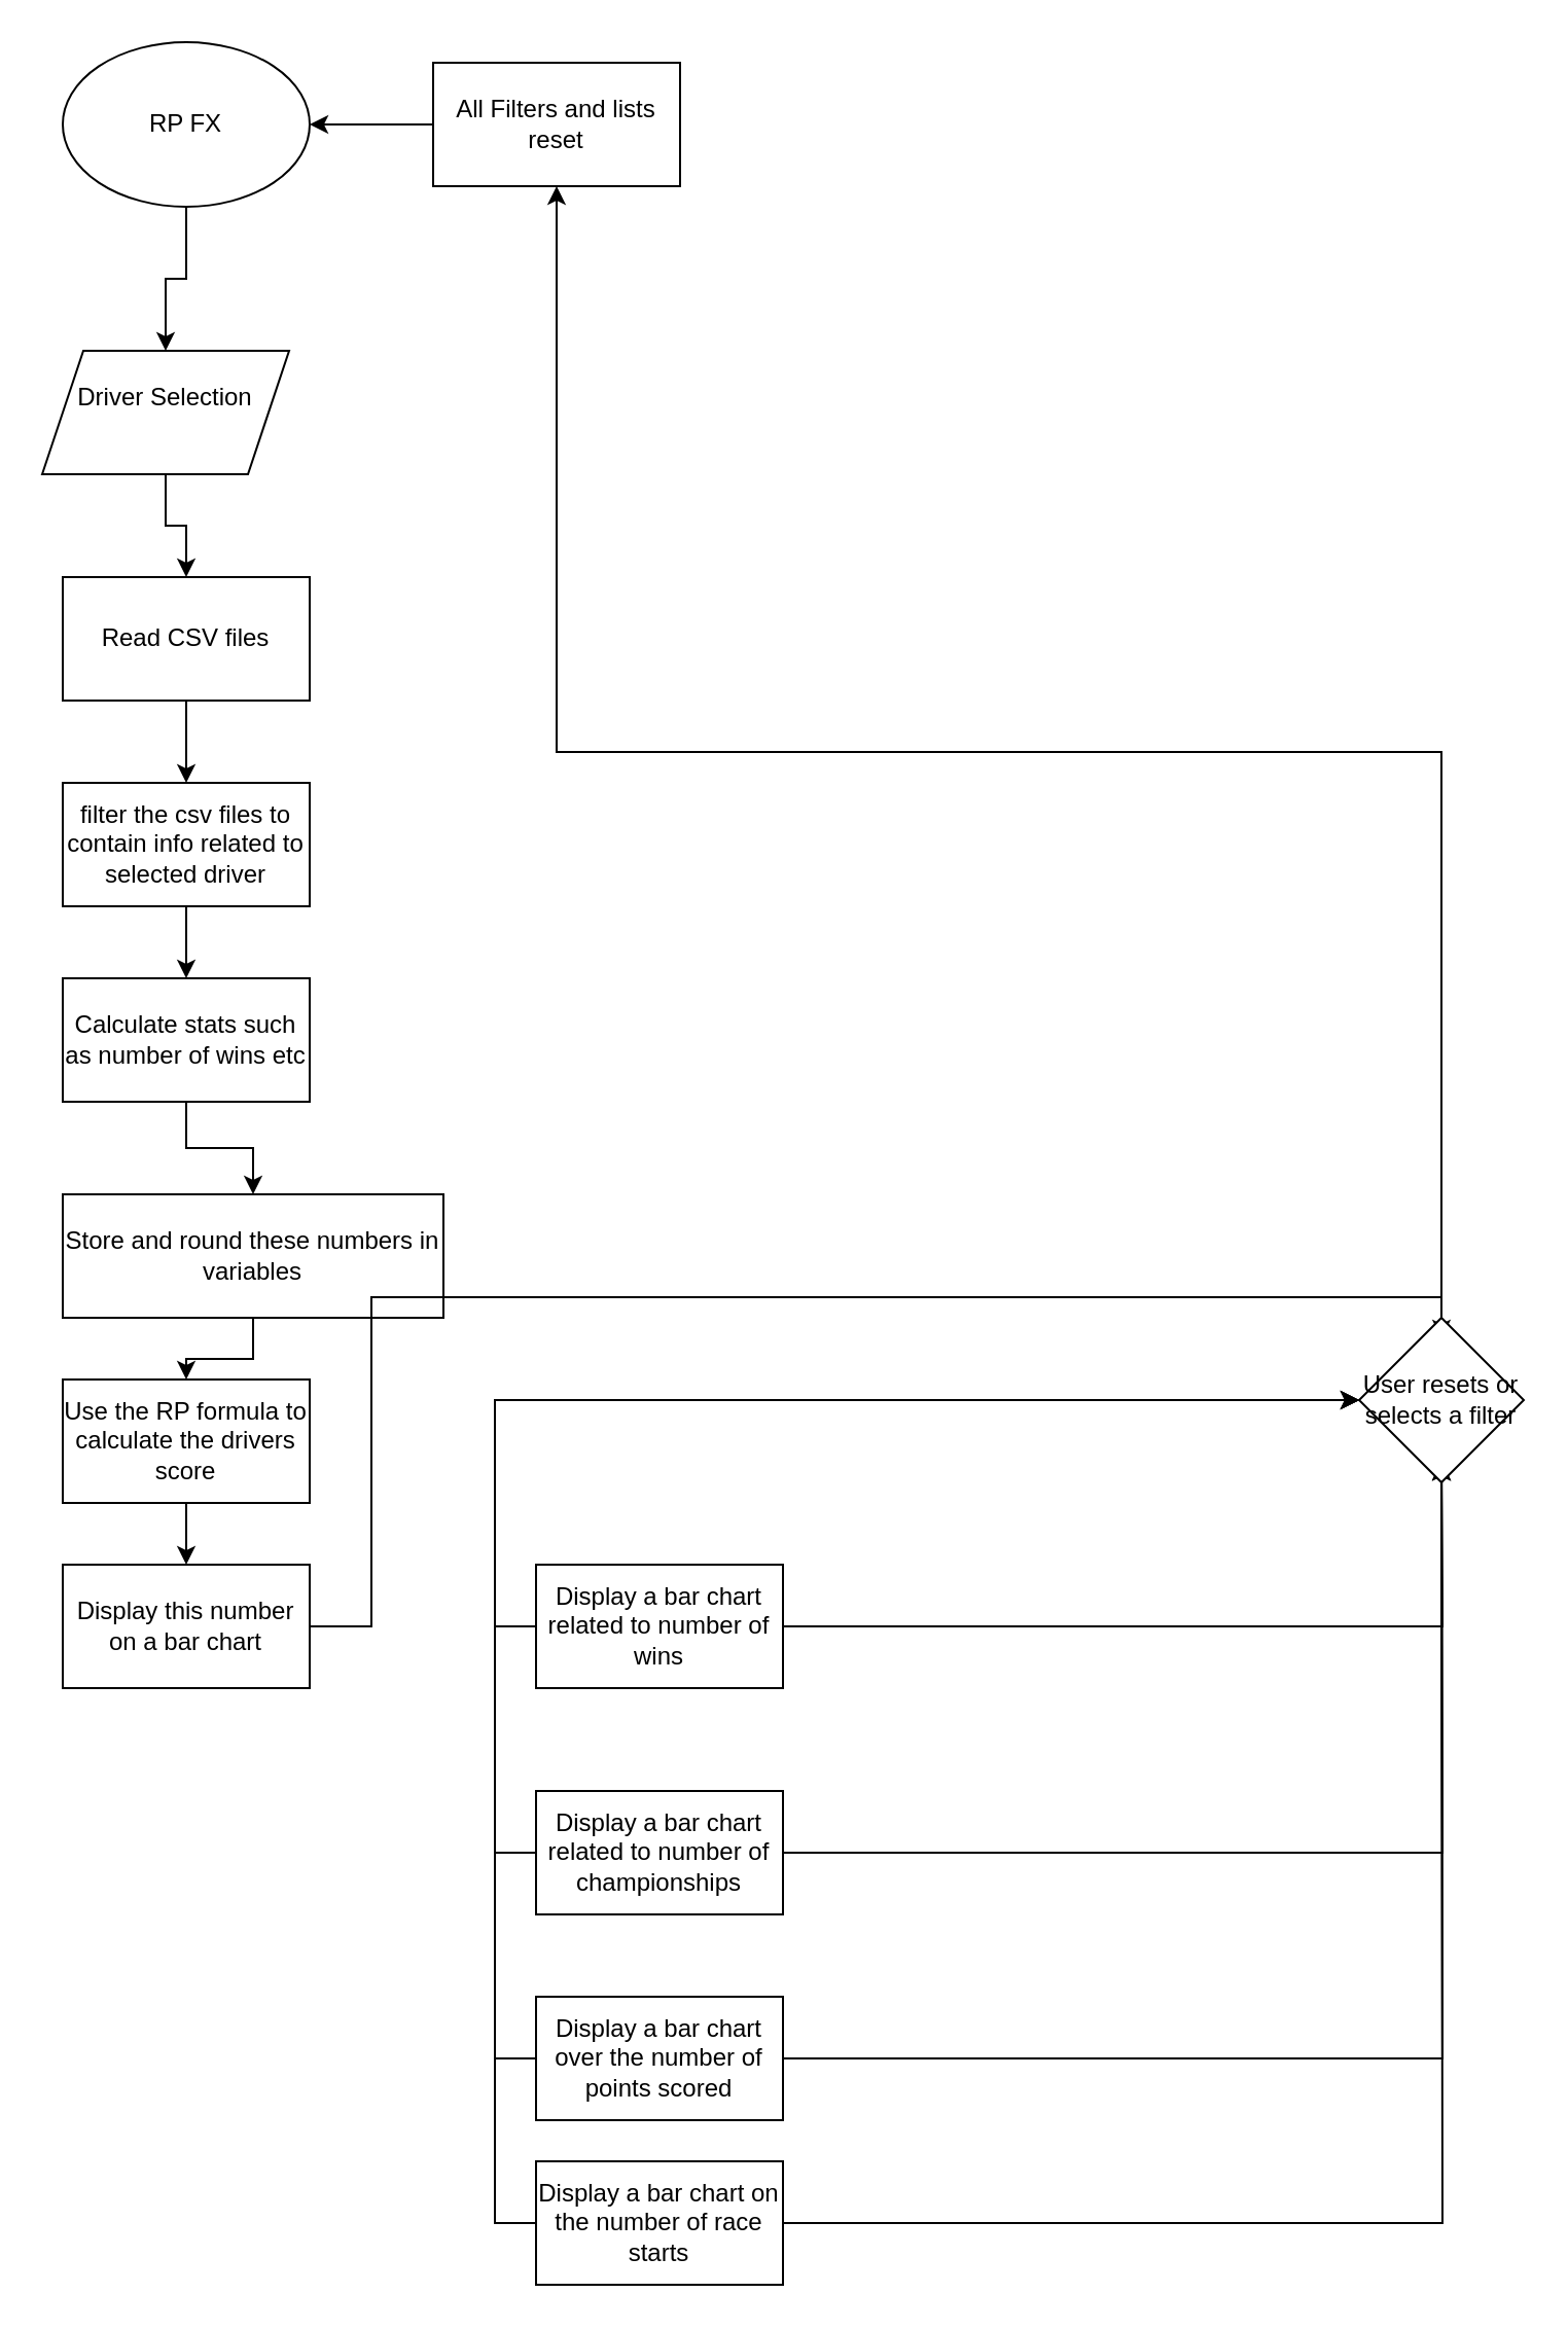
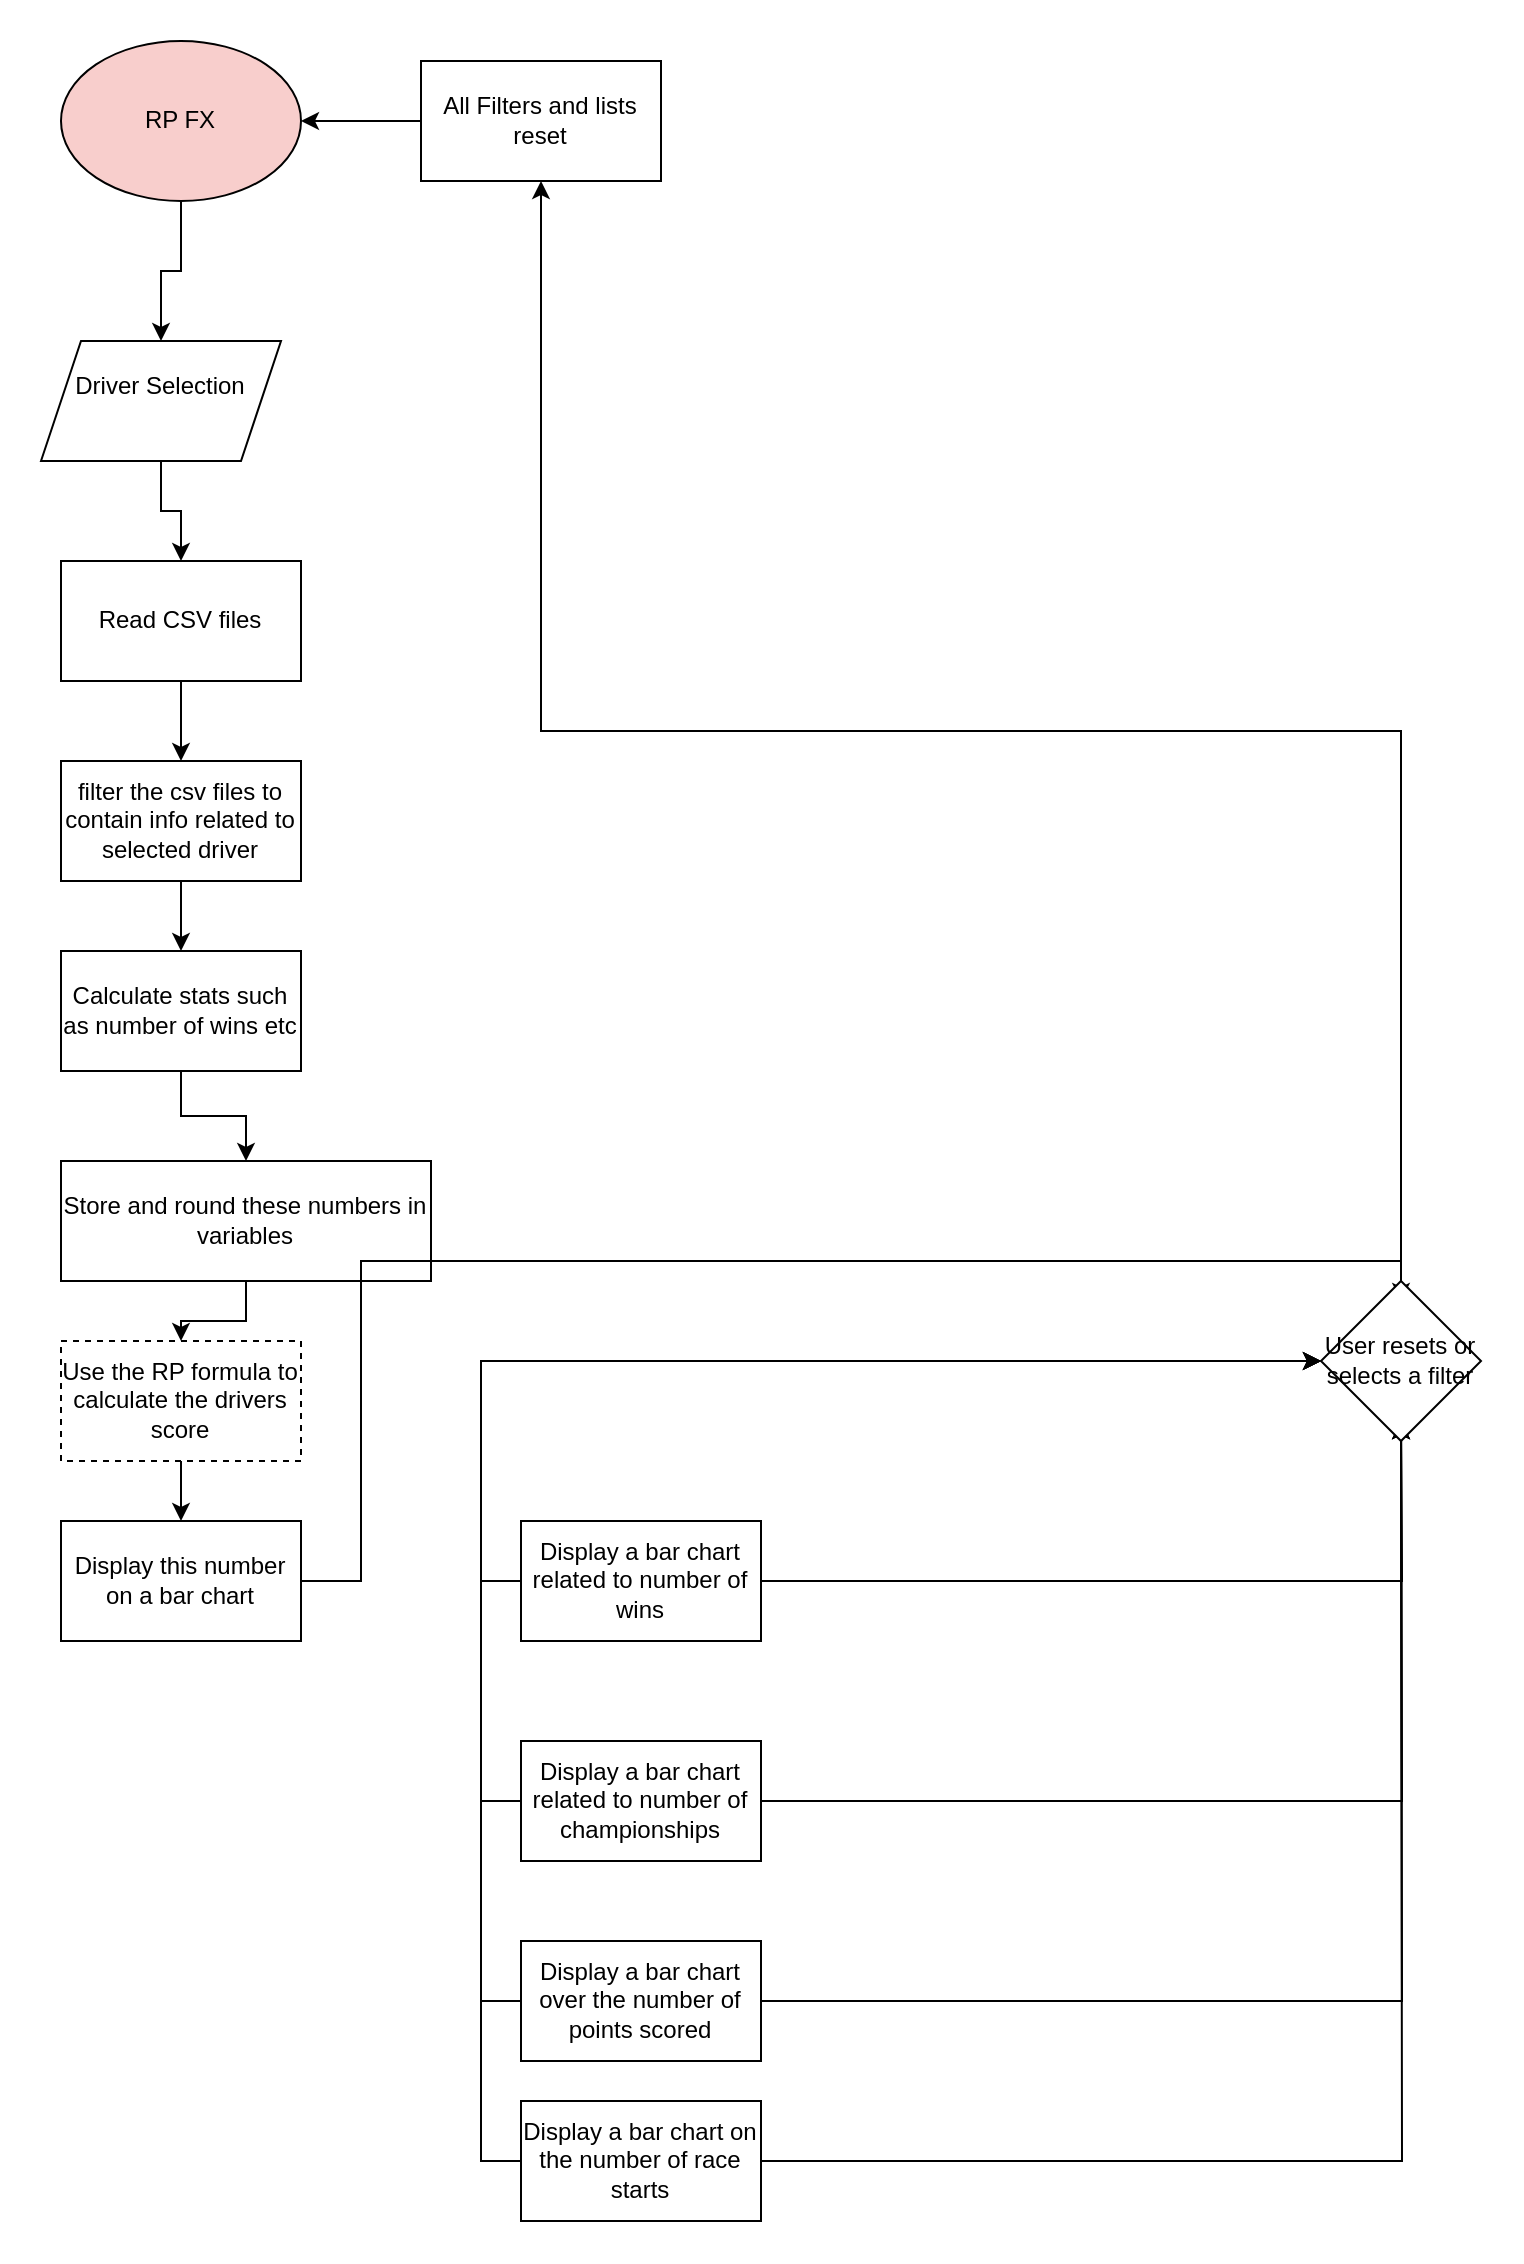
- <mxCell id="3" value="&lt;div&gt;RP FX&lt;/div&gt;" style="ellipse;whiteSpace=wrap;html=1;" vertex="1" parent="1"><mxGeometry x="30" y="20" width="120" height="80" as="geometry" /></mxCell>
+ <mxCell id="3" value="&lt;div&gt;RP FX&lt;/div&gt;" style="ellipse;whiteSpace=wrap;html=1;fillColor=#f8cecc;" vertex="1" parent="1"><mxGeometry x="30" y="20" width="120" height="80" as="geometry" /></mxCell>
- <mxCell id="15" value="Use the RP formula to calculate the drivers score" style="rounded=0;whiteSpace=wrap;html=1;" vertex="1" parent="1"><mxGeometry x="30" y="670" width="120" height="60" as="geometry" /></mxCell>
+ <mxCell id="15" value="Use the RP formula to calculate the drivers score" style="rounded=0;whiteSpace=wrap;html=1;dashed=1;" vertex="1" parent="1"><mxGeometry x="30" y="670" width="120" height="60" as="geometry" /></mxCell>
